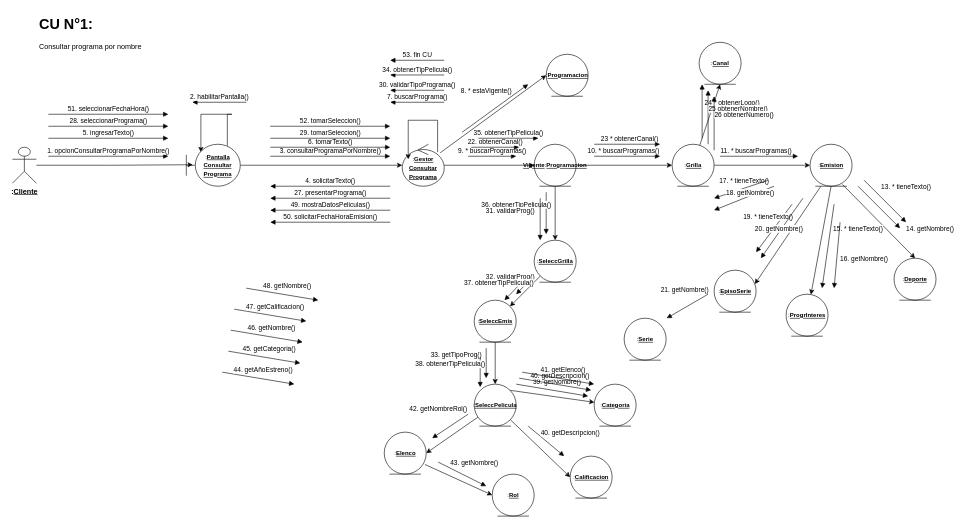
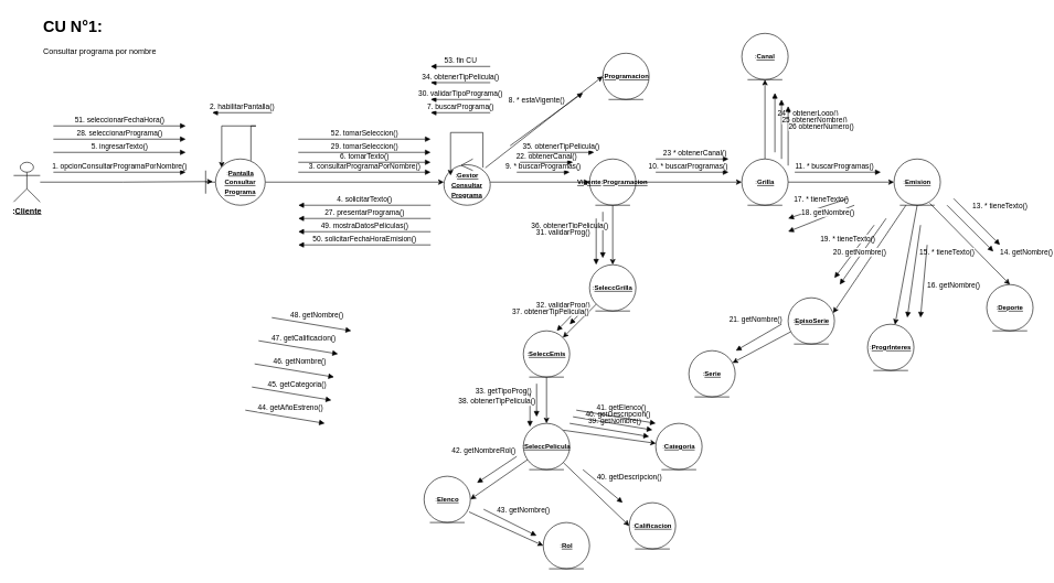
- <mxCell id="28" value="&lt;font style=&quot;font-size: 10px&quot;&gt;:&lt;u&gt;&lt;b&gt;Canal&lt;/b&gt;&lt;/u&gt;&lt;/font&gt;" style="ellipse;shape=umlEntity;whiteSpace=wrap;html=1;" parent="1" vertex="1"><mxGeometry x="1165" y="70" width="70" height="70" as="geometry" /></mxCell>
+ <mxCell id="28" value="&lt;font style=&quot;font-size: 10px&quot;&gt;:&lt;u&gt;&lt;b&gt;Canal&lt;/b&gt;&lt;/u&gt;&lt;/font&gt;" style="ellipse;shape=umlEntity;whiteSpace=wrap;html=1;" parent="1" vertex="1"><mxGeometry x="1120" y="50" width="70" height="70" as="geometry" /></mxCell>
- <mxCell id="19" value="&lt;font style=&quot;font-size: 10px&quot;&gt;:&lt;b&gt;&lt;u&gt;Programacion&lt;/u&gt;&lt;/b&gt;&lt;/font&gt;" style="ellipse;shape=umlEntity;whiteSpace=wrap;html=1;" parent="1" vertex="1"><mxGeometry x="910" y="90" width="70" height="70" as="geometry" /></mxCell>
+ <mxCell id="19" value="&lt;font style=&quot;font-size: 10px&quot;&gt;:&lt;b&gt;&lt;u&gt;Programacion&lt;/u&gt;&lt;/b&gt;&lt;/font&gt;" style="ellipse;shape=umlEntity;whiteSpace=wrap;html=1;" parent="1" vertex="1"><mxGeometry x="910" y="80" width="70" height="70" as="geometry" /></mxCell>
+ <mxCell id="36" style="edgeStyle=none;rounded=0;orthogonalLoop=1;jettySize=auto;html=1;fontSize=10;" parent="1" source="37" target="38" edge="1"><mxGeometry relative="1" as="geometry" /></mxCell>
